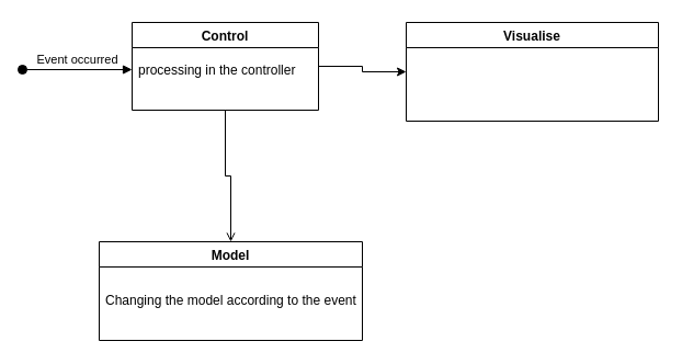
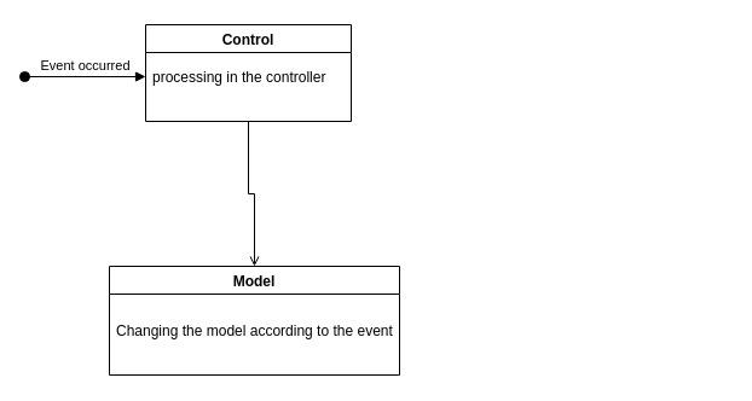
- <mxCell id="3" style="edgeStyle=orthogonalEdgeStyle;rounded=0;orthogonalLoop=1;jettySize=auto;html=1;entryX=0;entryY=0.5;entryDx=0;entryDy=0;" edge="1" parent="1" source="4" target="7"><mxGeometry relative="1" as="geometry" /></mxCell>
- <mxCell id="7" value="Visualise" style="swimlane;" vertex="1" parent="1"><mxGeometry x="370" y="20" width="230" height="90" as="geometry" /></mxCell>
